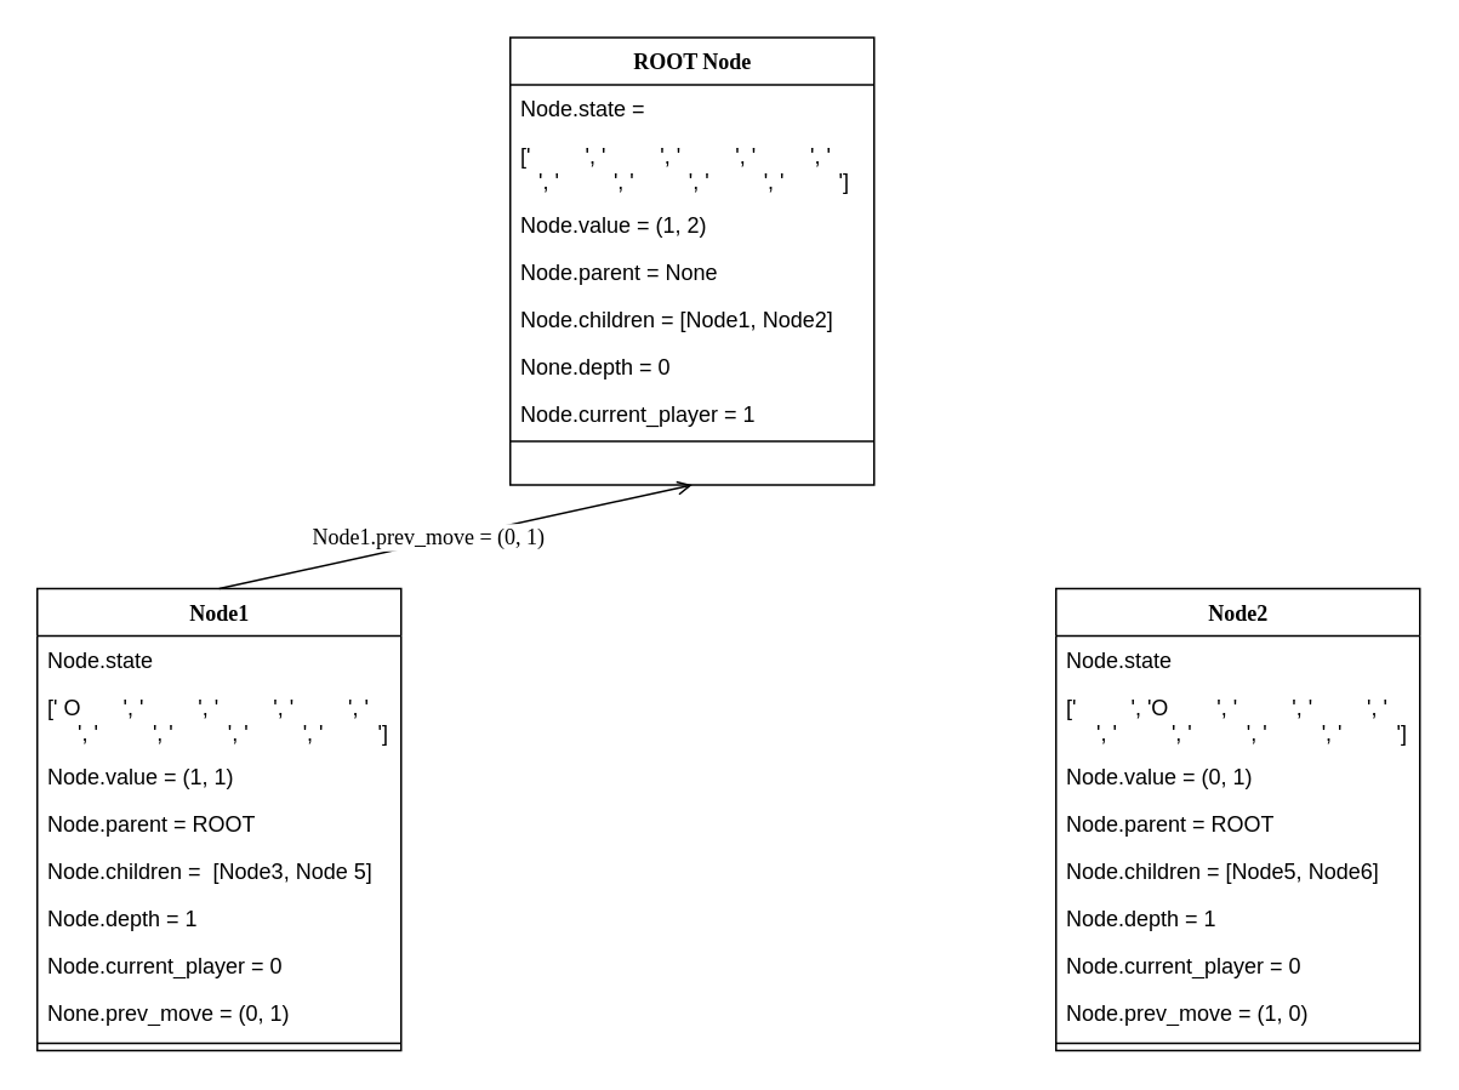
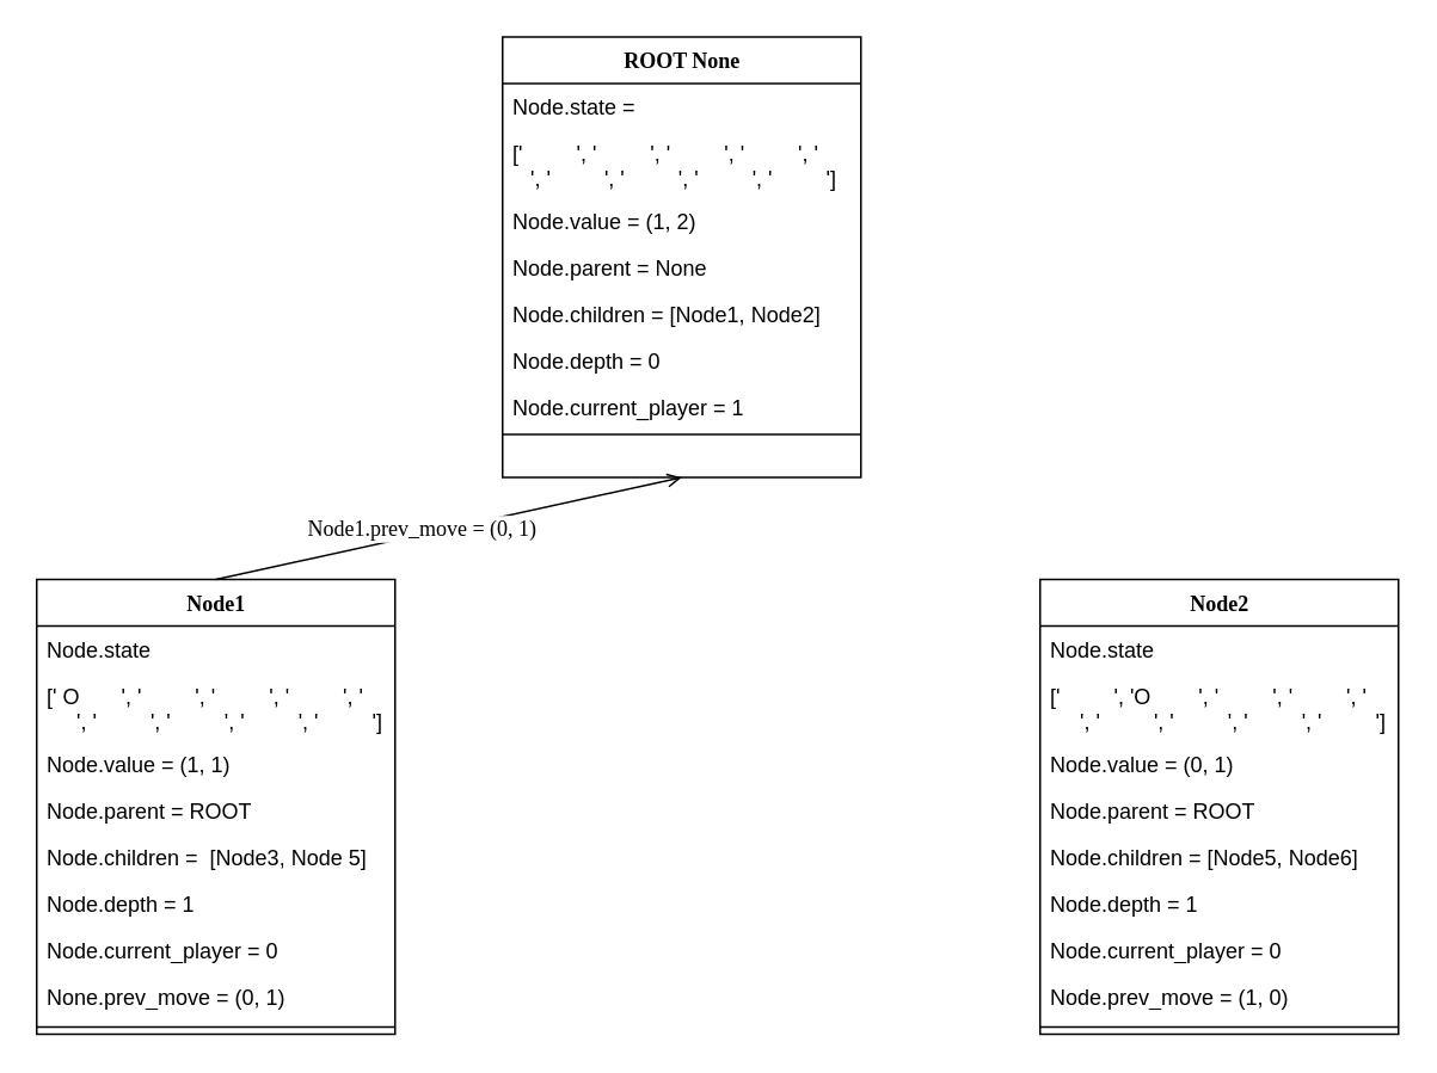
- <mxCell id="2" value="ROOT Node" style="swimlane;html=1;fontStyle=1;align=center;verticalAlign=top;childLayout=stackLayout;horizontal=1;startSize=26;horizontalStack=0;resizeParent=1;resizeLast=0;collapsible=1;marginBottom=0;swimlaneFillColor=#ffffff;rounded=0;shadow=0;comic=0;labelBackgroundColor=none;strokeColor=#000000;strokeWidth=1;fillColor=none;fontFamily=Verdana;fontSize=12;fontColor=#000000;" parent="1" vertex="1"><mxGeometry x="280" y="20" width="200" height="246" as="geometry" /></mxCell>
+ <mxCell id="2" value="ROOT None" style="swimlane;html=1;fontStyle=1;align=center;verticalAlign=top;childLayout=stackLayout;horizontal=1;startSize=26;horizontalStack=0;resizeParent=1;resizeLast=0;collapsible=1;marginBottom=0;swimlaneFillColor=#ffffff;rounded=0;shadow=0;comic=0;labelBackgroundColor=none;strokeColor=#000000;strokeWidth=1;fillColor=none;fontFamily=Verdana;fontSize=12;fontColor=#000000;" parent="1" vertex="1"><mxGeometry x="280" y="20" width="200" height="246" as="geometry" /></mxCell>
- <mxCell id="8" value="None.depth = 0" style="text;html=1;strokeColor=none;fillColor=none;align=left;verticalAlign=top;spacingLeft=4;spacingRight=4;whiteSpace=wrap;overflow=hidden;rotatable=0;points=[[0,0.5],[1,0.5]];portConstraint=eastwest;" parent="2" vertex="1"><mxGeometry y="168" width="200" height="26" as="geometry" /></mxCell>
+ <mxCell id="8" value="Node.depth = 0" style="text;html=1;strokeColor=none;fillColor=none;align=left;verticalAlign=top;spacingLeft=4;spacingRight=4;whiteSpace=wrap;overflow=hidden;rotatable=0;points=[[0,0.5],[1,0.5]];portConstraint=eastwest;" parent="2" vertex="1"><mxGeometry y="168" width="200" height="26" as="geometry" /></mxCell>
